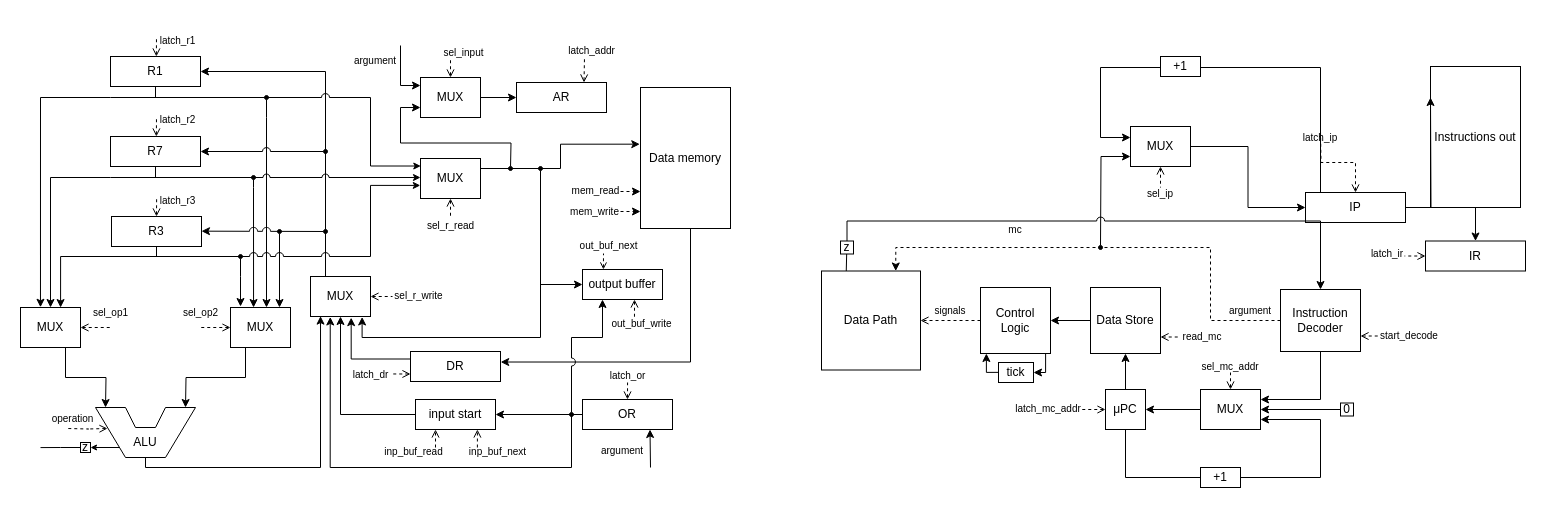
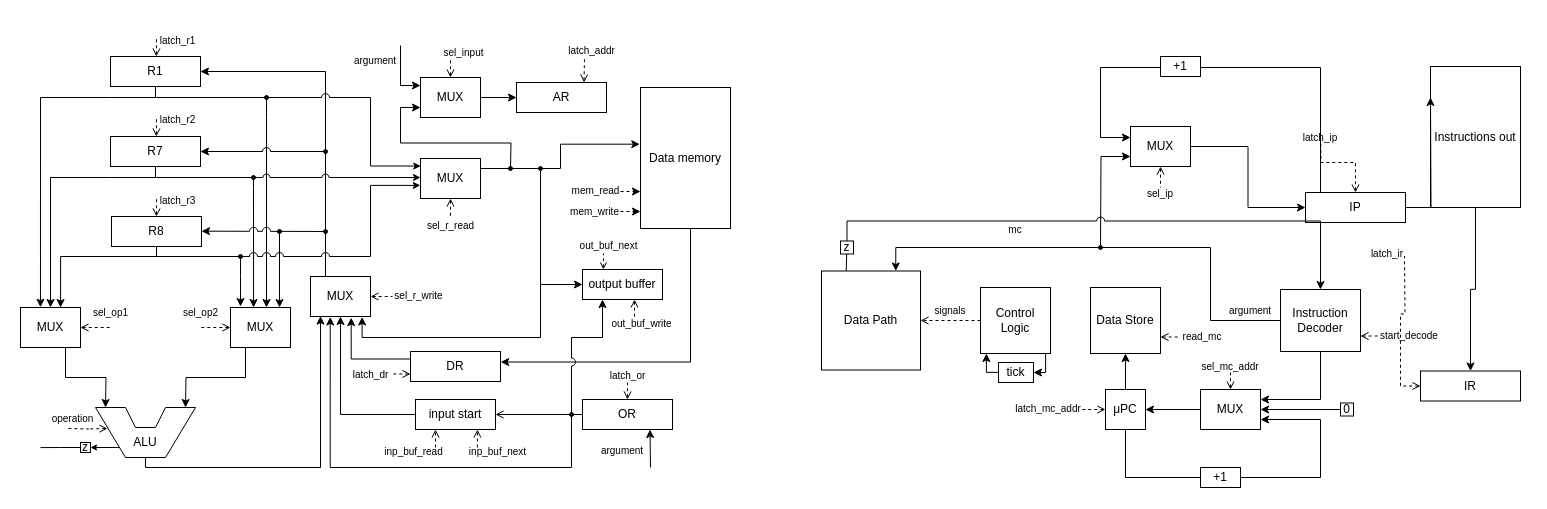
- <mxCell id="20" value="R3" style="rounded=0;whiteSpace=wrap;html=1;" parent="1" vertex="1"><mxGeometry x="111" y="216" width="90" height="30" as="geometry" /></mxCell>
+ <mxCell id="20" value="R8" style="rounded=0;whiteSpace=wrap;html=1;" parent="1" vertex="1"><mxGeometry x="111" y="216" width="90" height="30" as="geometry" /></mxCell>
- <mxCell id="122" style="edgeStyle=orthogonalEdgeStyle;rounded=0;orthogonalLoop=1;jettySize=auto;html=1;jumpStyle=arc;jumpSize=8;entryX=0.75;entryY=0;entryDx=0;entryDy=0;dashed=1;" parent="1" source="102" target="103" edge="1"><mxGeometry relative="1" as="geometry"><mxPoint x="880" y="270" as="targetPoint" /><Array as="points"><mxPoint x="1210" y="320" /><mxPoint x="1210" y="247" /><mxPoint x="895" y="247" /><mxPoint x="895" y="271" /></Array></mxGeometry></mxCell>
+ <mxCell id="122" style="edgeStyle=orthogonalEdgeStyle;rounded=0;orthogonalLoop=1;jettySize=auto;html=1;jumpStyle=arc;jumpSize=8;entryX=0.75;entryY=0;entryDx=0;entryDy=0;" parent="1" source="102" target="103" edge="1"><mxGeometry relative="1" as="geometry"><mxPoint x="880" y="270" as="targetPoint" /><Array as="points"><mxPoint x="1210" y="320" /><mxPoint x="1210" y="247" /><mxPoint x="895" y="247" /><mxPoint x="895" y="271" /></Array></mxGeometry></mxCell>
- <mxCell id="99" value="IR" style="rounded=0;whiteSpace=wrap;html=1;" parent="1" vertex="1"><mxGeometry x="1425" y="240.5" width="100" height="30" as="geometry" /></mxCell>
+ <mxCell id="99" value="IR" style="rounded=0;whiteSpace=wrap;html=1;" parent="1" vertex="1"><mxGeometry x="1420" y="370.5" width="100" height="30" as="geometry" /></mxCell>
- <mxCell id="111" style="edgeStyle=orthogonalEdgeStyle;rounded=0;orthogonalLoop=1;jettySize=auto;html=1;exitX=0;exitY=0.5;exitDx=0;exitDy=0;entryX=1;entryY=0.5;entryDx=0;entryDy=0;" parent="1" source="113" target="110" edge="1"><mxGeometry relative="1" as="geometry" /></mxCell>
- <mxCell id="67" style="edgeStyle=orthogonalEdgeStyle;rounded=0;orthogonalLoop=1;jettySize=auto;html=1;entryX=1;entryY=0.5;entryDx=0;entryDy=0;" edge="1" parent="1" source="70" target="140"><mxGeometry relative="1" as="geometry" /></mxCell>
+ <mxCell id="67" style="edgeStyle=orthogonalEdgeStyle;rounded=0;orthogonalLoop=1;jettySize=auto;html=1;entryX=1;entryY=0.5;entryDx=0;entryDy=0;endArrow=open;" edge="1" parent="1" source="70" target="140"><mxGeometry relative="1" as="geometry" /></mxCell>
